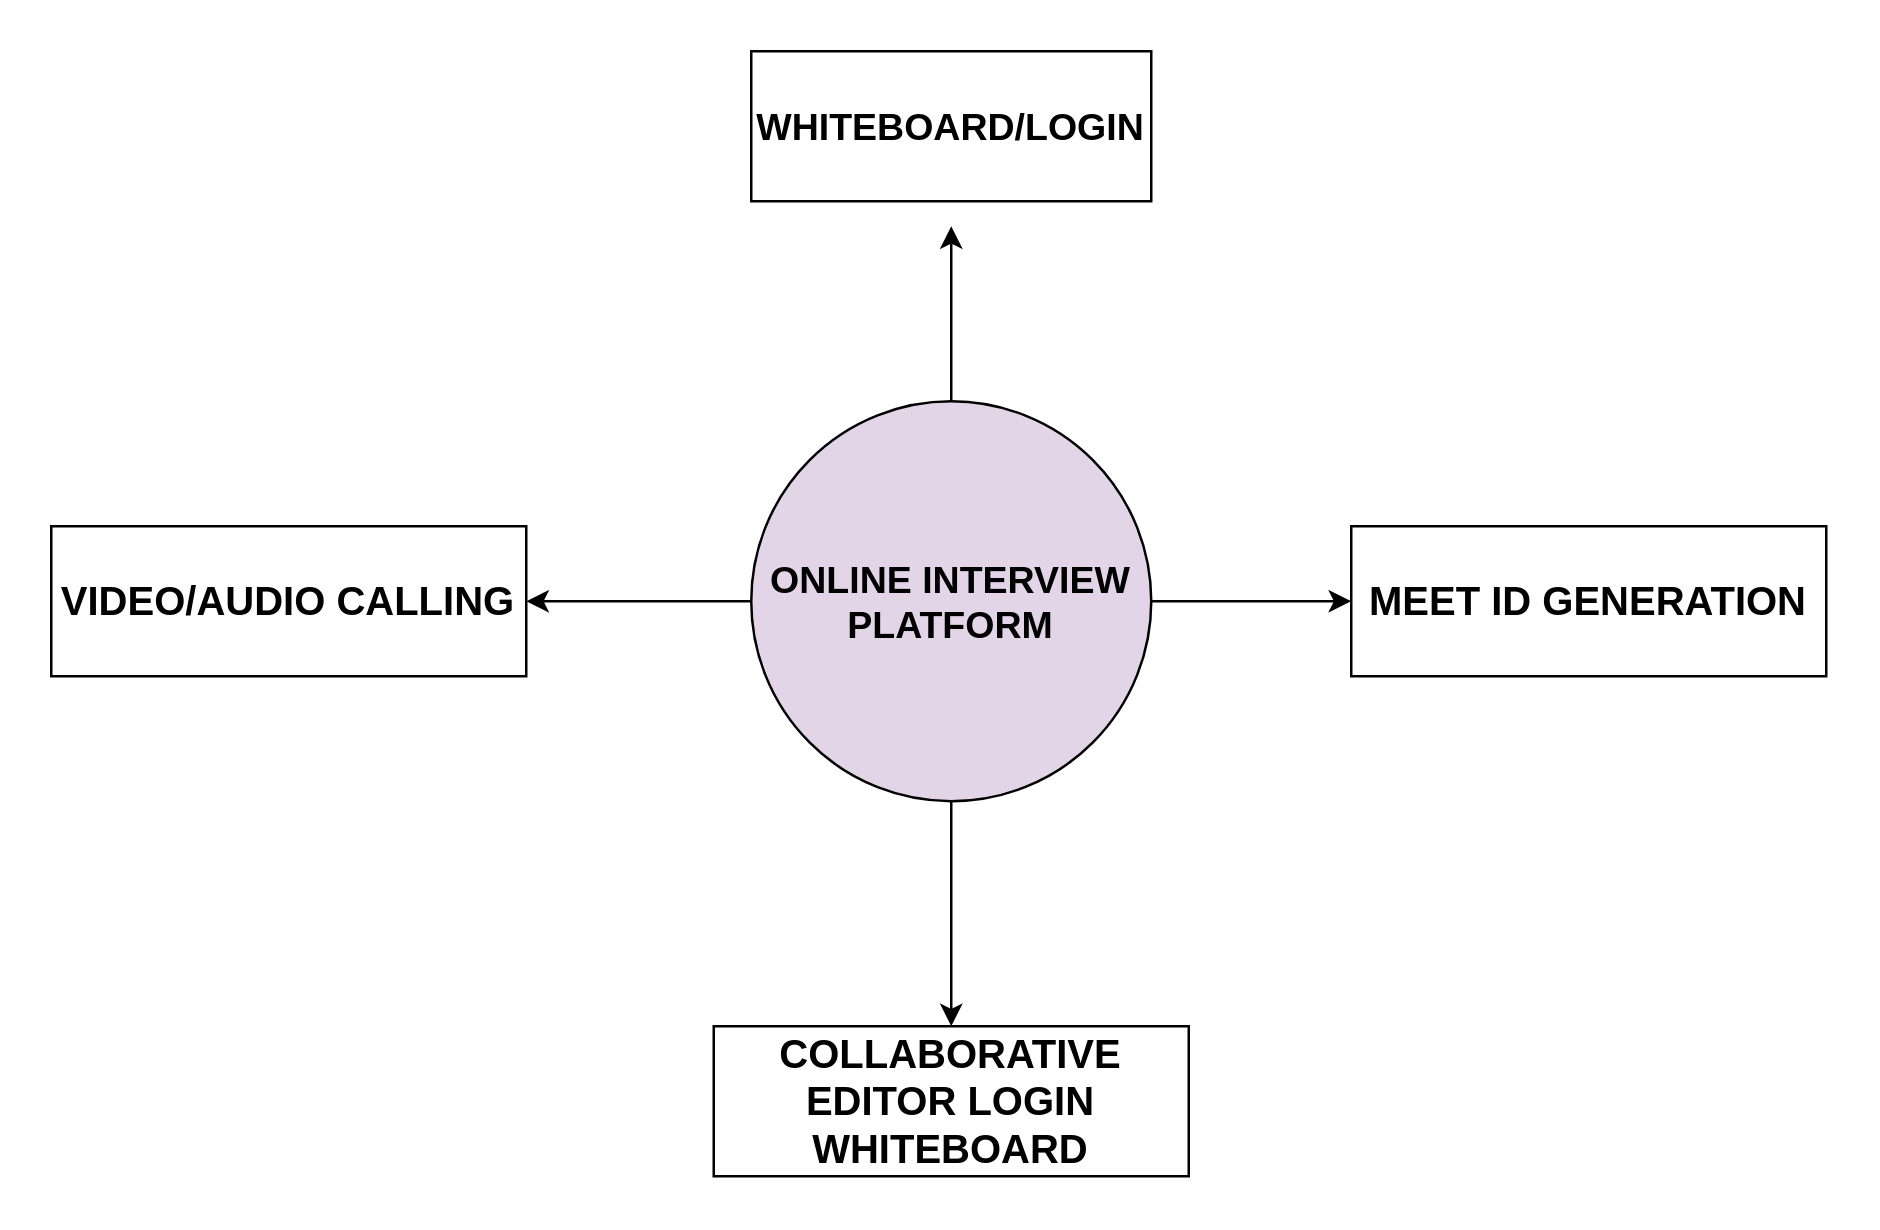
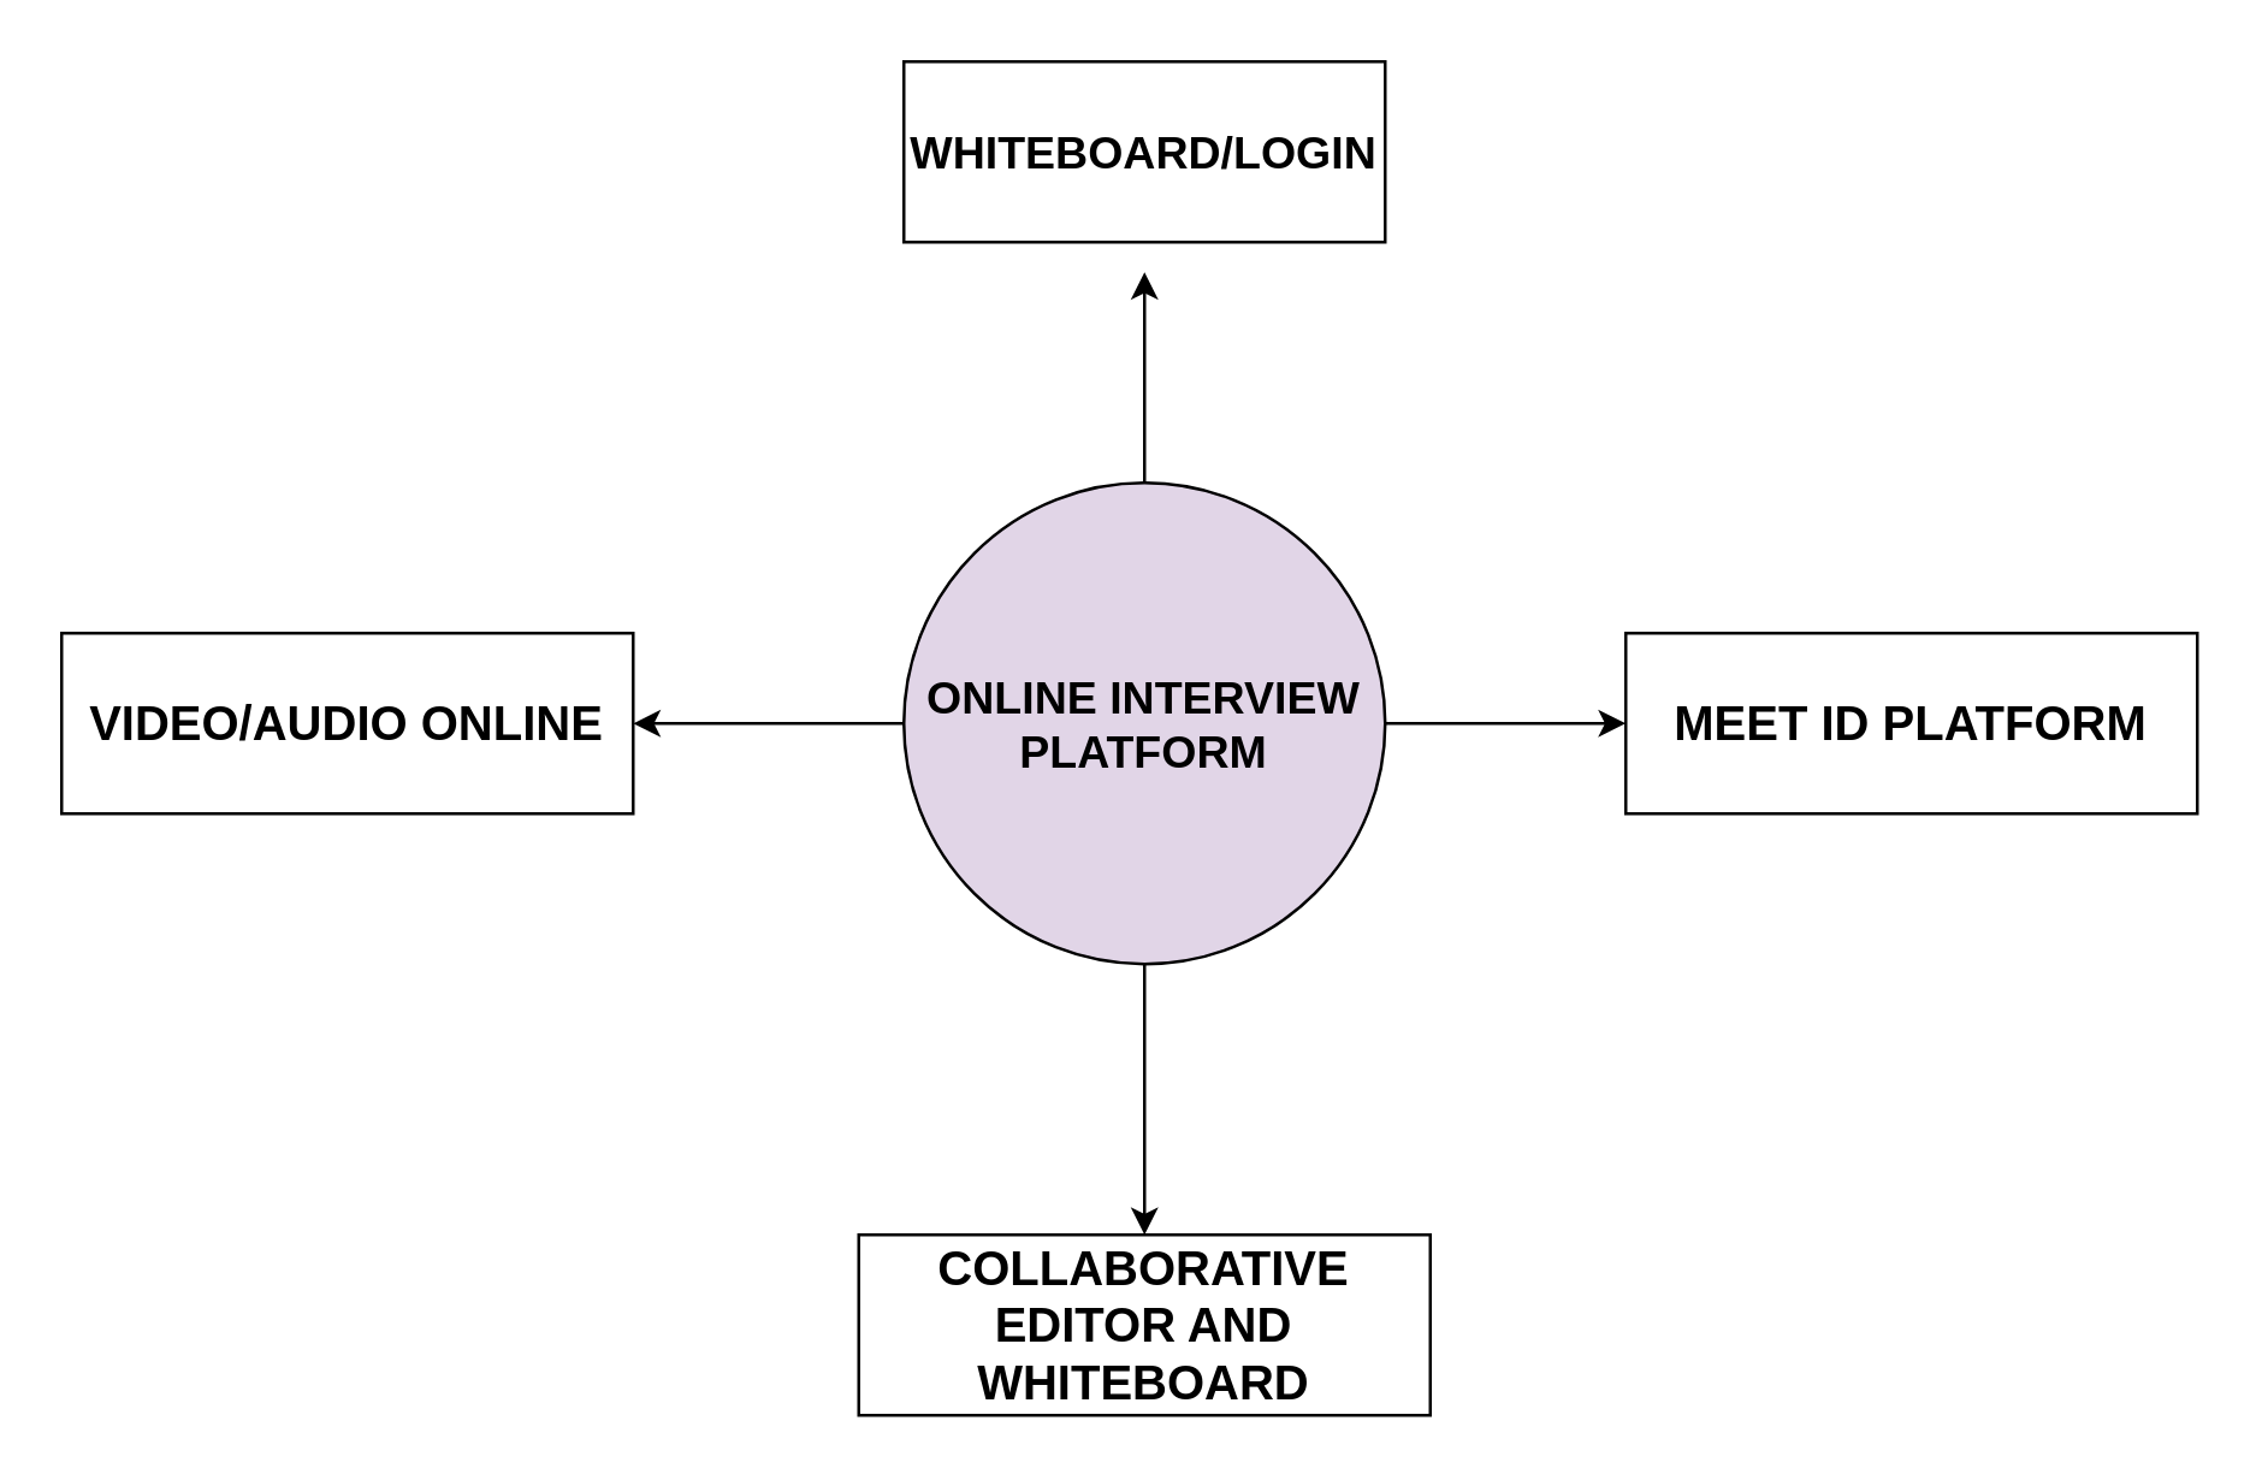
- <mxCell id="10" value="&lt;span style=&quot;font-size: 16px&quot;&gt;&lt;b&gt;VIDEO/AUDIO CALLING&lt;/b&gt;&lt;/span&gt;" style="rounded=0;whiteSpace=wrap;html=1;fillColor=none;" vertex="1" parent="1"><mxGeometry x="20" y="210" width="190" height="60" as="geometry" /></mxCell>
+ <mxCell id="10" value="&lt;span style=&quot;font-size: 16px&quot;&gt;&lt;b&gt;VIDEO/AUDIO ONLINE&lt;/b&gt;&lt;/span&gt;" style="rounded=0;whiteSpace=wrap;html=1;fillColor=none;" vertex="1" parent="1"><mxGeometry x="20" y="210" width="190" height="60" as="geometry" /></mxCell>
- <mxCell id="7" value="&lt;b&gt;&lt;font style=&quot;font-size: 16px&quot;&gt;MEET ID GENERATION&lt;/font&gt;&lt;/b&gt;" style="rounded=0;whiteSpace=wrap;html=1;fillColor=none;" vertex="1" parent="1"><mxGeometry x="540" y="210" width="190" height="60" as="geometry" /></mxCell>
+ <mxCell id="7" value="&lt;b&gt;&lt;font style=&quot;font-size: 16px&quot;&gt;MEET ID PLATFORM&lt;/font&gt;&lt;/b&gt;" style="rounded=0;whiteSpace=wrap;html=1;fillColor=none;" vertex="1" parent="1"><mxGeometry x="540" y="210" width="190" height="60" as="geometry" /></mxCell>
- <mxCell id="9" value="&lt;b&gt;&lt;font style=&quot;font-size: 16px&quot;&gt;COLLABORATIVE EDITOR LOGIN WHITEBOARD&lt;/font&gt;&lt;/b&gt;" style="rounded=0;whiteSpace=wrap;html=1;fillColor=none;" vertex="1" parent="1"><mxGeometry x="285" y="410" width="190" height="60" as="geometry" /></mxCell>
+ <mxCell id="9" value="&lt;b&gt;&lt;font style=&quot;font-size: 16px&quot;&gt;COLLABORATIVE EDITOR AND WHITEBOARD&lt;/font&gt;&lt;/b&gt;" style="rounded=0;whiteSpace=wrap;html=1;fillColor=none;" vertex="1" parent="1"><mxGeometry x="285" y="410" width="190" height="60" as="geometry" /></mxCell>
